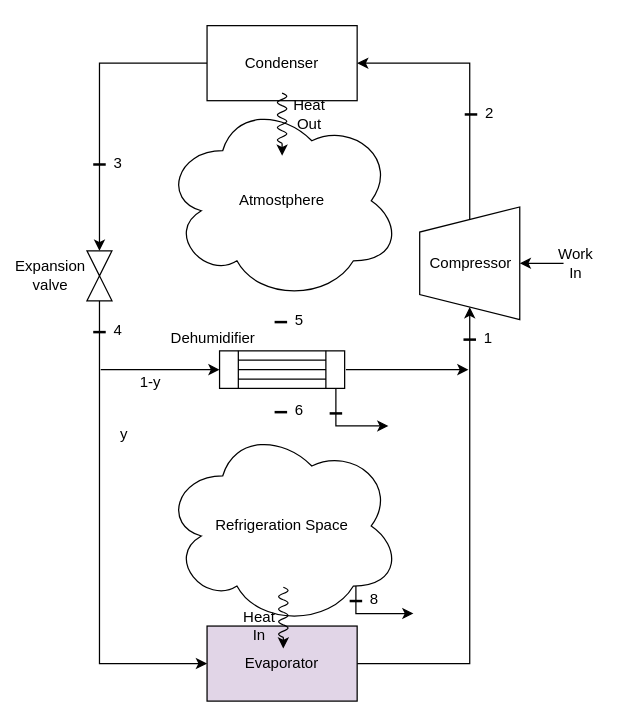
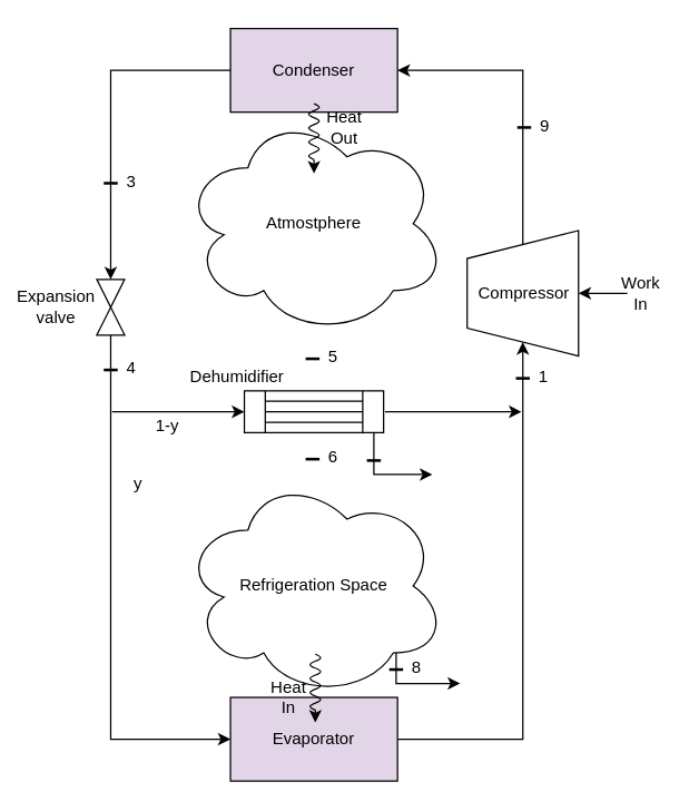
- <mxCell id="16" value="Condenser" style="rounded=0;whiteSpace=wrap;html=1;" vertex="1" parent="1"><mxGeometry x="165" y="20" width="120" height="60" as="geometry" /></mxCell>
+ <mxCell id="16" value="Condenser" style="rounded=0;whiteSpace=wrap;html=1;fillColor=#e1d5e7;" vertex="1" parent="1"><mxGeometry x="165" y="20" width="120" height="60" as="geometry" /></mxCell>
- <mxCell id="31" value="2" style="text;html=1;strokeColor=none;fillColor=none;align=center;verticalAlign=middle;whiteSpace=wrap;rounded=0;" vertex="1" parent="1"><mxGeometry x="381" y="80" width="20" height="20" as="geometry" /></mxCell>
+ <mxCell id="31" value="9" style="text;html=1;strokeColor=none;fillColor=none;align=center;verticalAlign=middle;whiteSpace=wrap;rounded=0;" vertex="1" parent="1"><mxGeometry x="381" y="80" width="20" height="20" as="geometry" /></mxCell>
